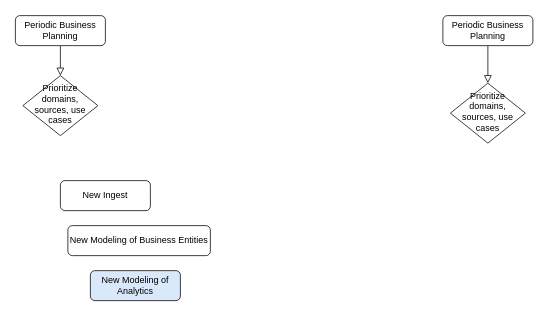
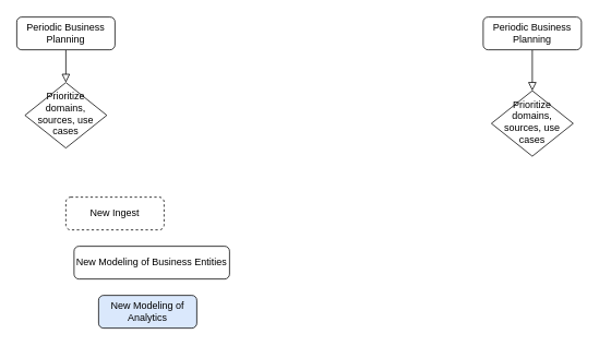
- <mxCell id="10" value="New Ingest" style="rounded=1;whiteSpace=wrap;html=1;fontSize=12;glass=0;strokeWidth=1;shadow=0;" parent="1" vertex="1"><mxGeometry x="80" y="240" width="120" height="40" as="geometry" /></mxCell>
+ <mxCell id="10" value="New Ingest" style="rounded=1;whiteSpace=wrap;html=1;fontSize=12;glass=0;strokeWidth=1;shadow=0;dashed=1;" parent="1" vertex="1"><mxGeometry x="80" y="240" width="120" height="40" as="geometry" /></mxCell>
